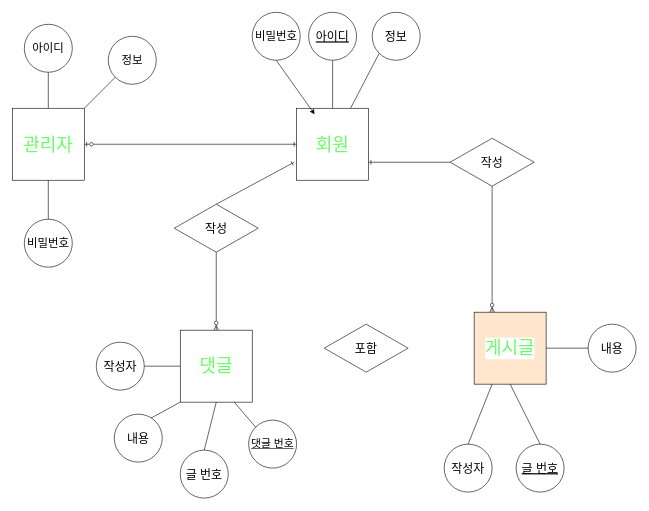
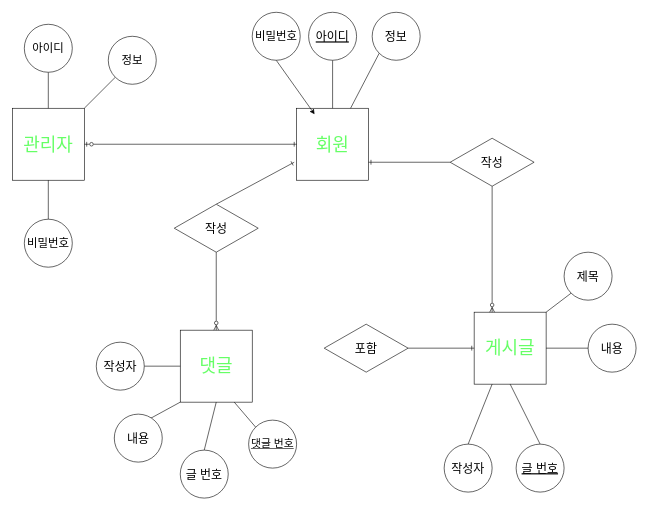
+ <mxCell id="18" value="제목" style="ellipse;whiteSpace=wrap;html=1;aspect=fixed;labelBackgroundColor=default;fontSize=20;" vertex="1" parent="1"><mxGeometry x="940" y="420" width="80" height="80" as="geometry" /></mxCell>
+ <mxCell id="17" style="rounded=0;orthogonalLoop=1;jettySize=auto;html=1;exitX=0;exitY=1;exitDx=0;exitDy=0;entryX=1;entryY=0;entryDx=0;entryDy=0;endArrow=none;endFill=0;" edge="1" parent="1" source="18" target="3"><mxGeometry relative="1" as="geometry" /></mxCell>
+ <mxCell id="33" style="rounded=0;orthogonalLoop=1;jettySize=auto;html=1;endArrow=ERone;endFill=0;exitX=1;exitY=0.5;exitDx=0;exitDy=0;" edge="1" parent="1" source="34" target="3"><mxGeometry relative="1" as="geometry"><mxPoint x="700" y="550" as="sourcePoint" /></mxGeometry></mxCell>
- <mxCell id="3" value="&lt;font color=&quot;#66ff66&quot;&gt;게시글&lt;/font&gt;" style="whiteSpace=wrap;html=1;aspect=fixed;labelBackgroundColor=#FFFFFF;labelBorderColor=none;fontSize=30;fontColor=#FFFFFF;fillColor=#ffe6cc;" vertex="1" parent="1"><mxGeometry x="790" y="520" width="120" height="120" as="geometry" /></mxCell>
+ <mxCell id="3" value="&lt;font color=&quot;#66ff66&quot;&gt;게시글&lt;/font&gt;" style="whiteSpace=wrap;html=1;aspect=fixed;labelBackgroundColor=#FFFFFF;labelBorderColor=none;fontSize=30;fontColor=#FFFFFF;" vertex="1" parent="1"><mxGeometry x="790" y="520" width="120" height="120" as="geometry" /></mxCell>
